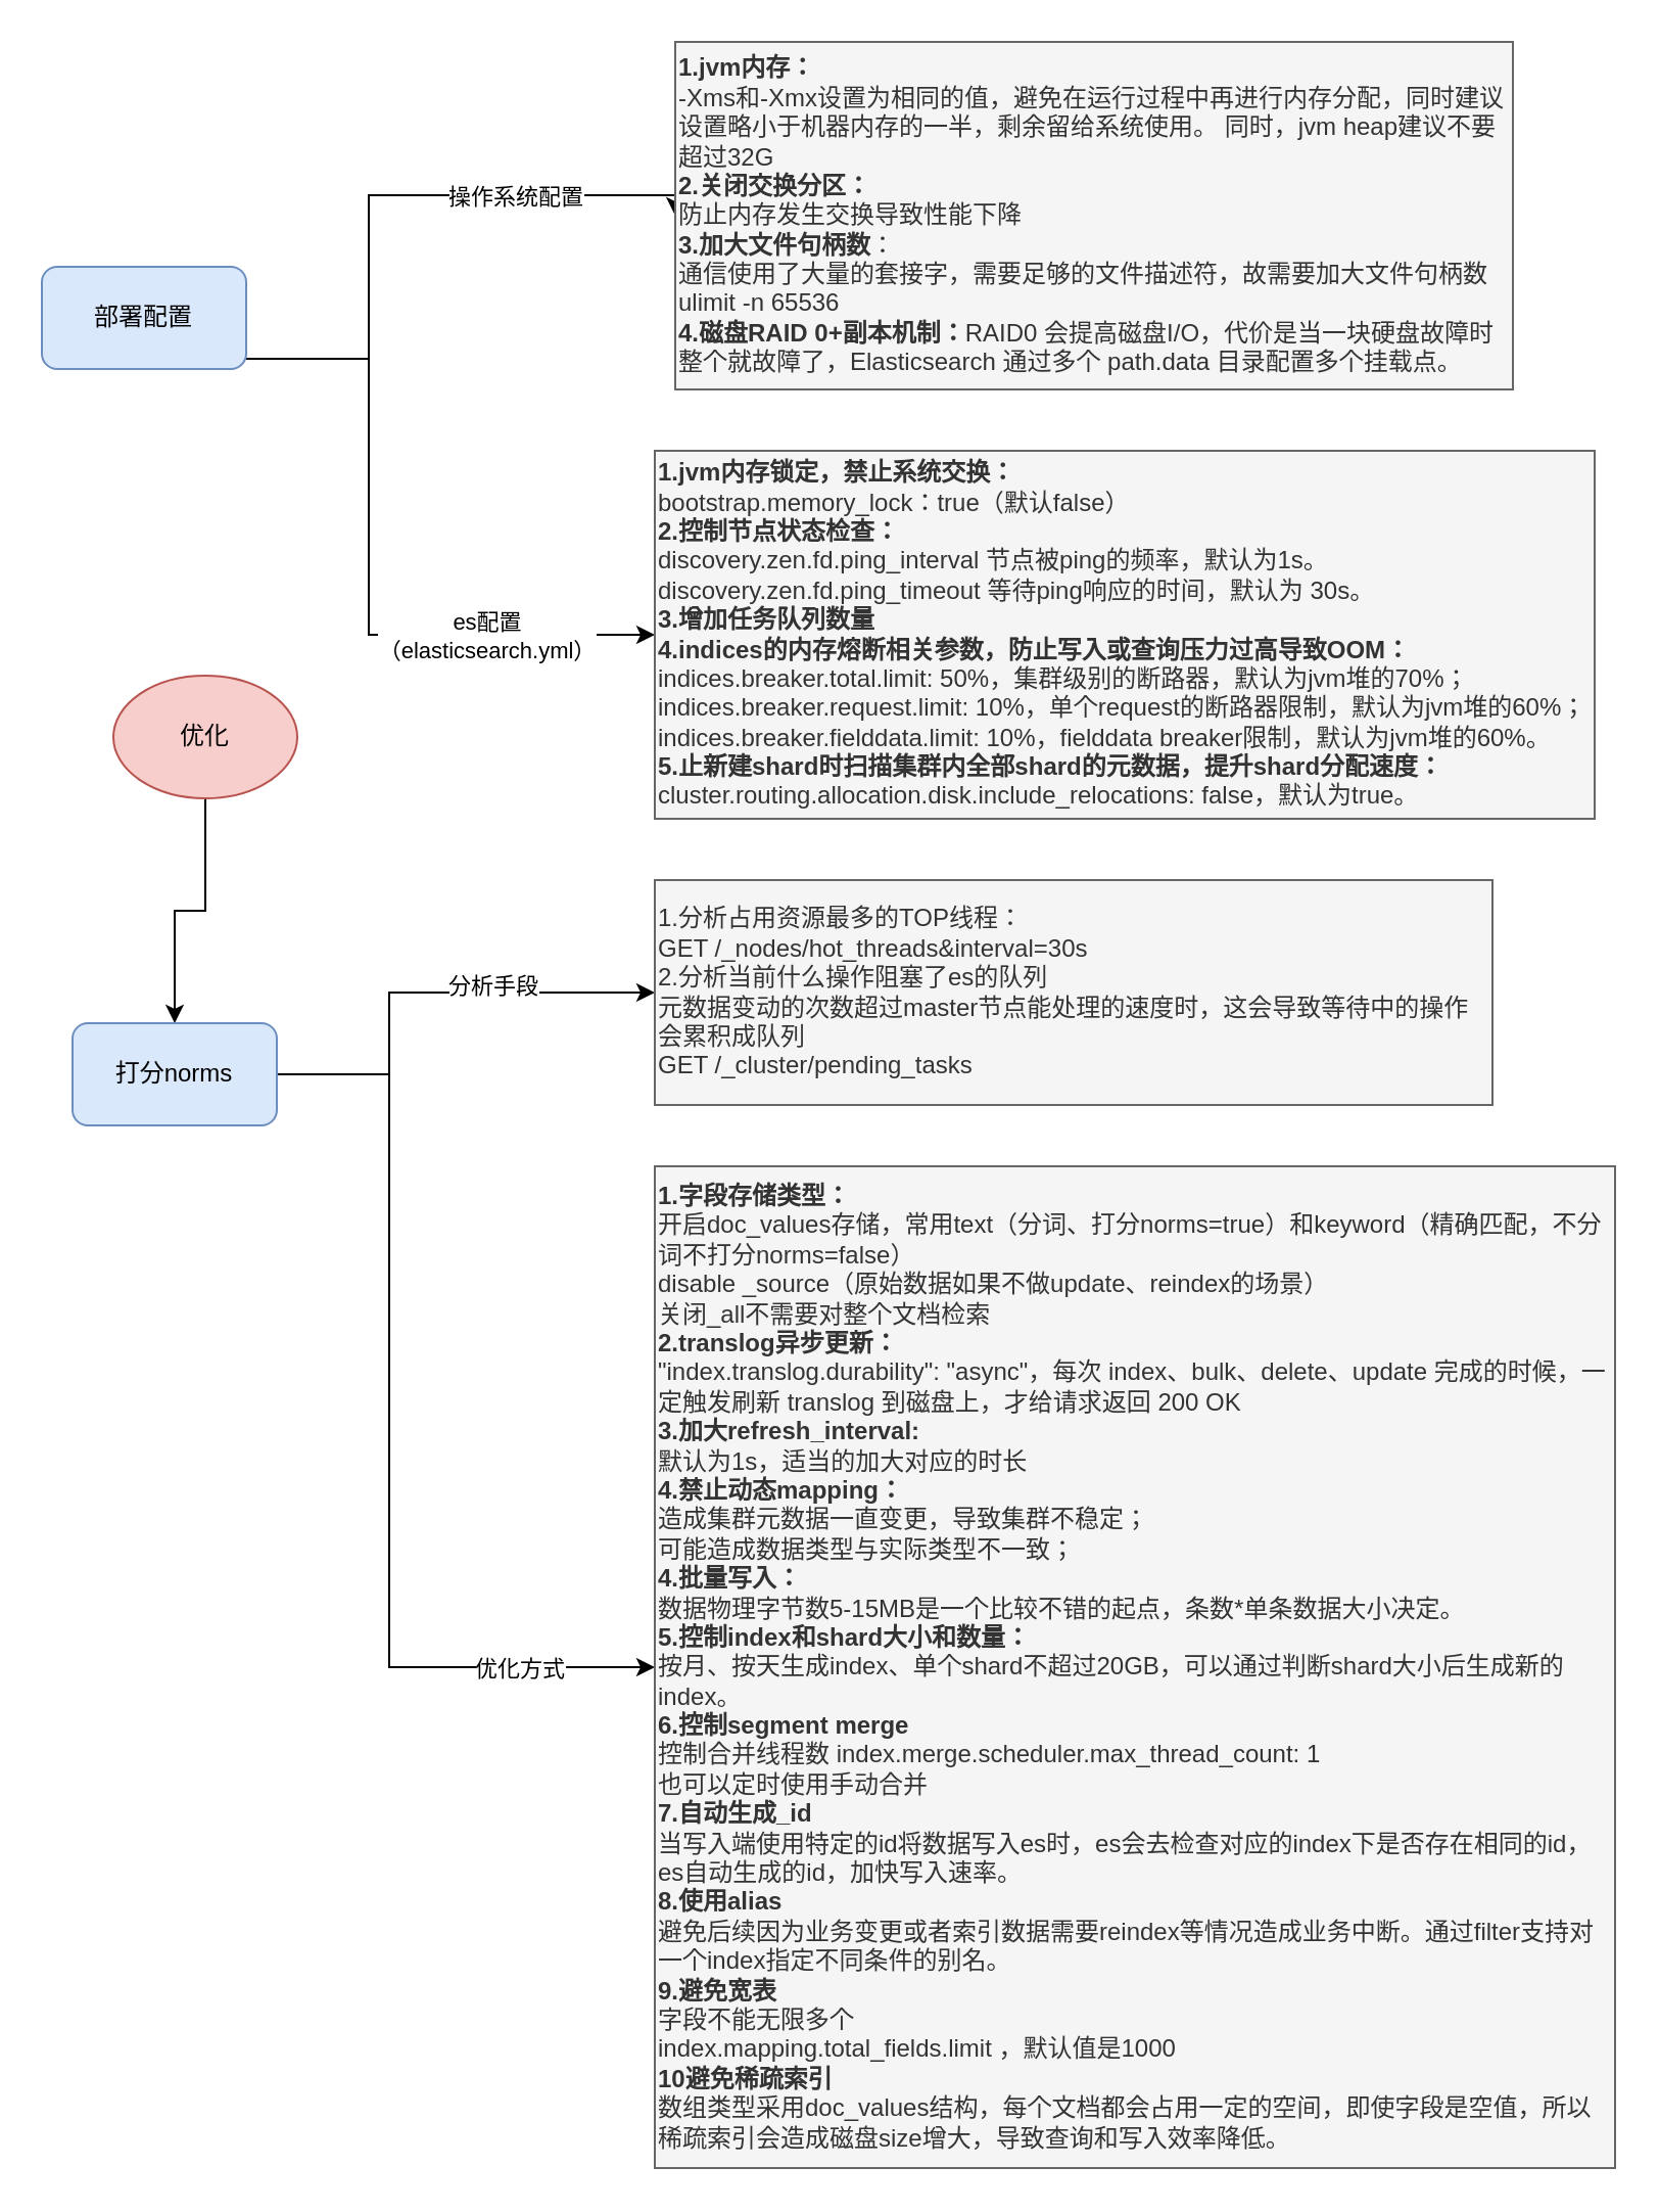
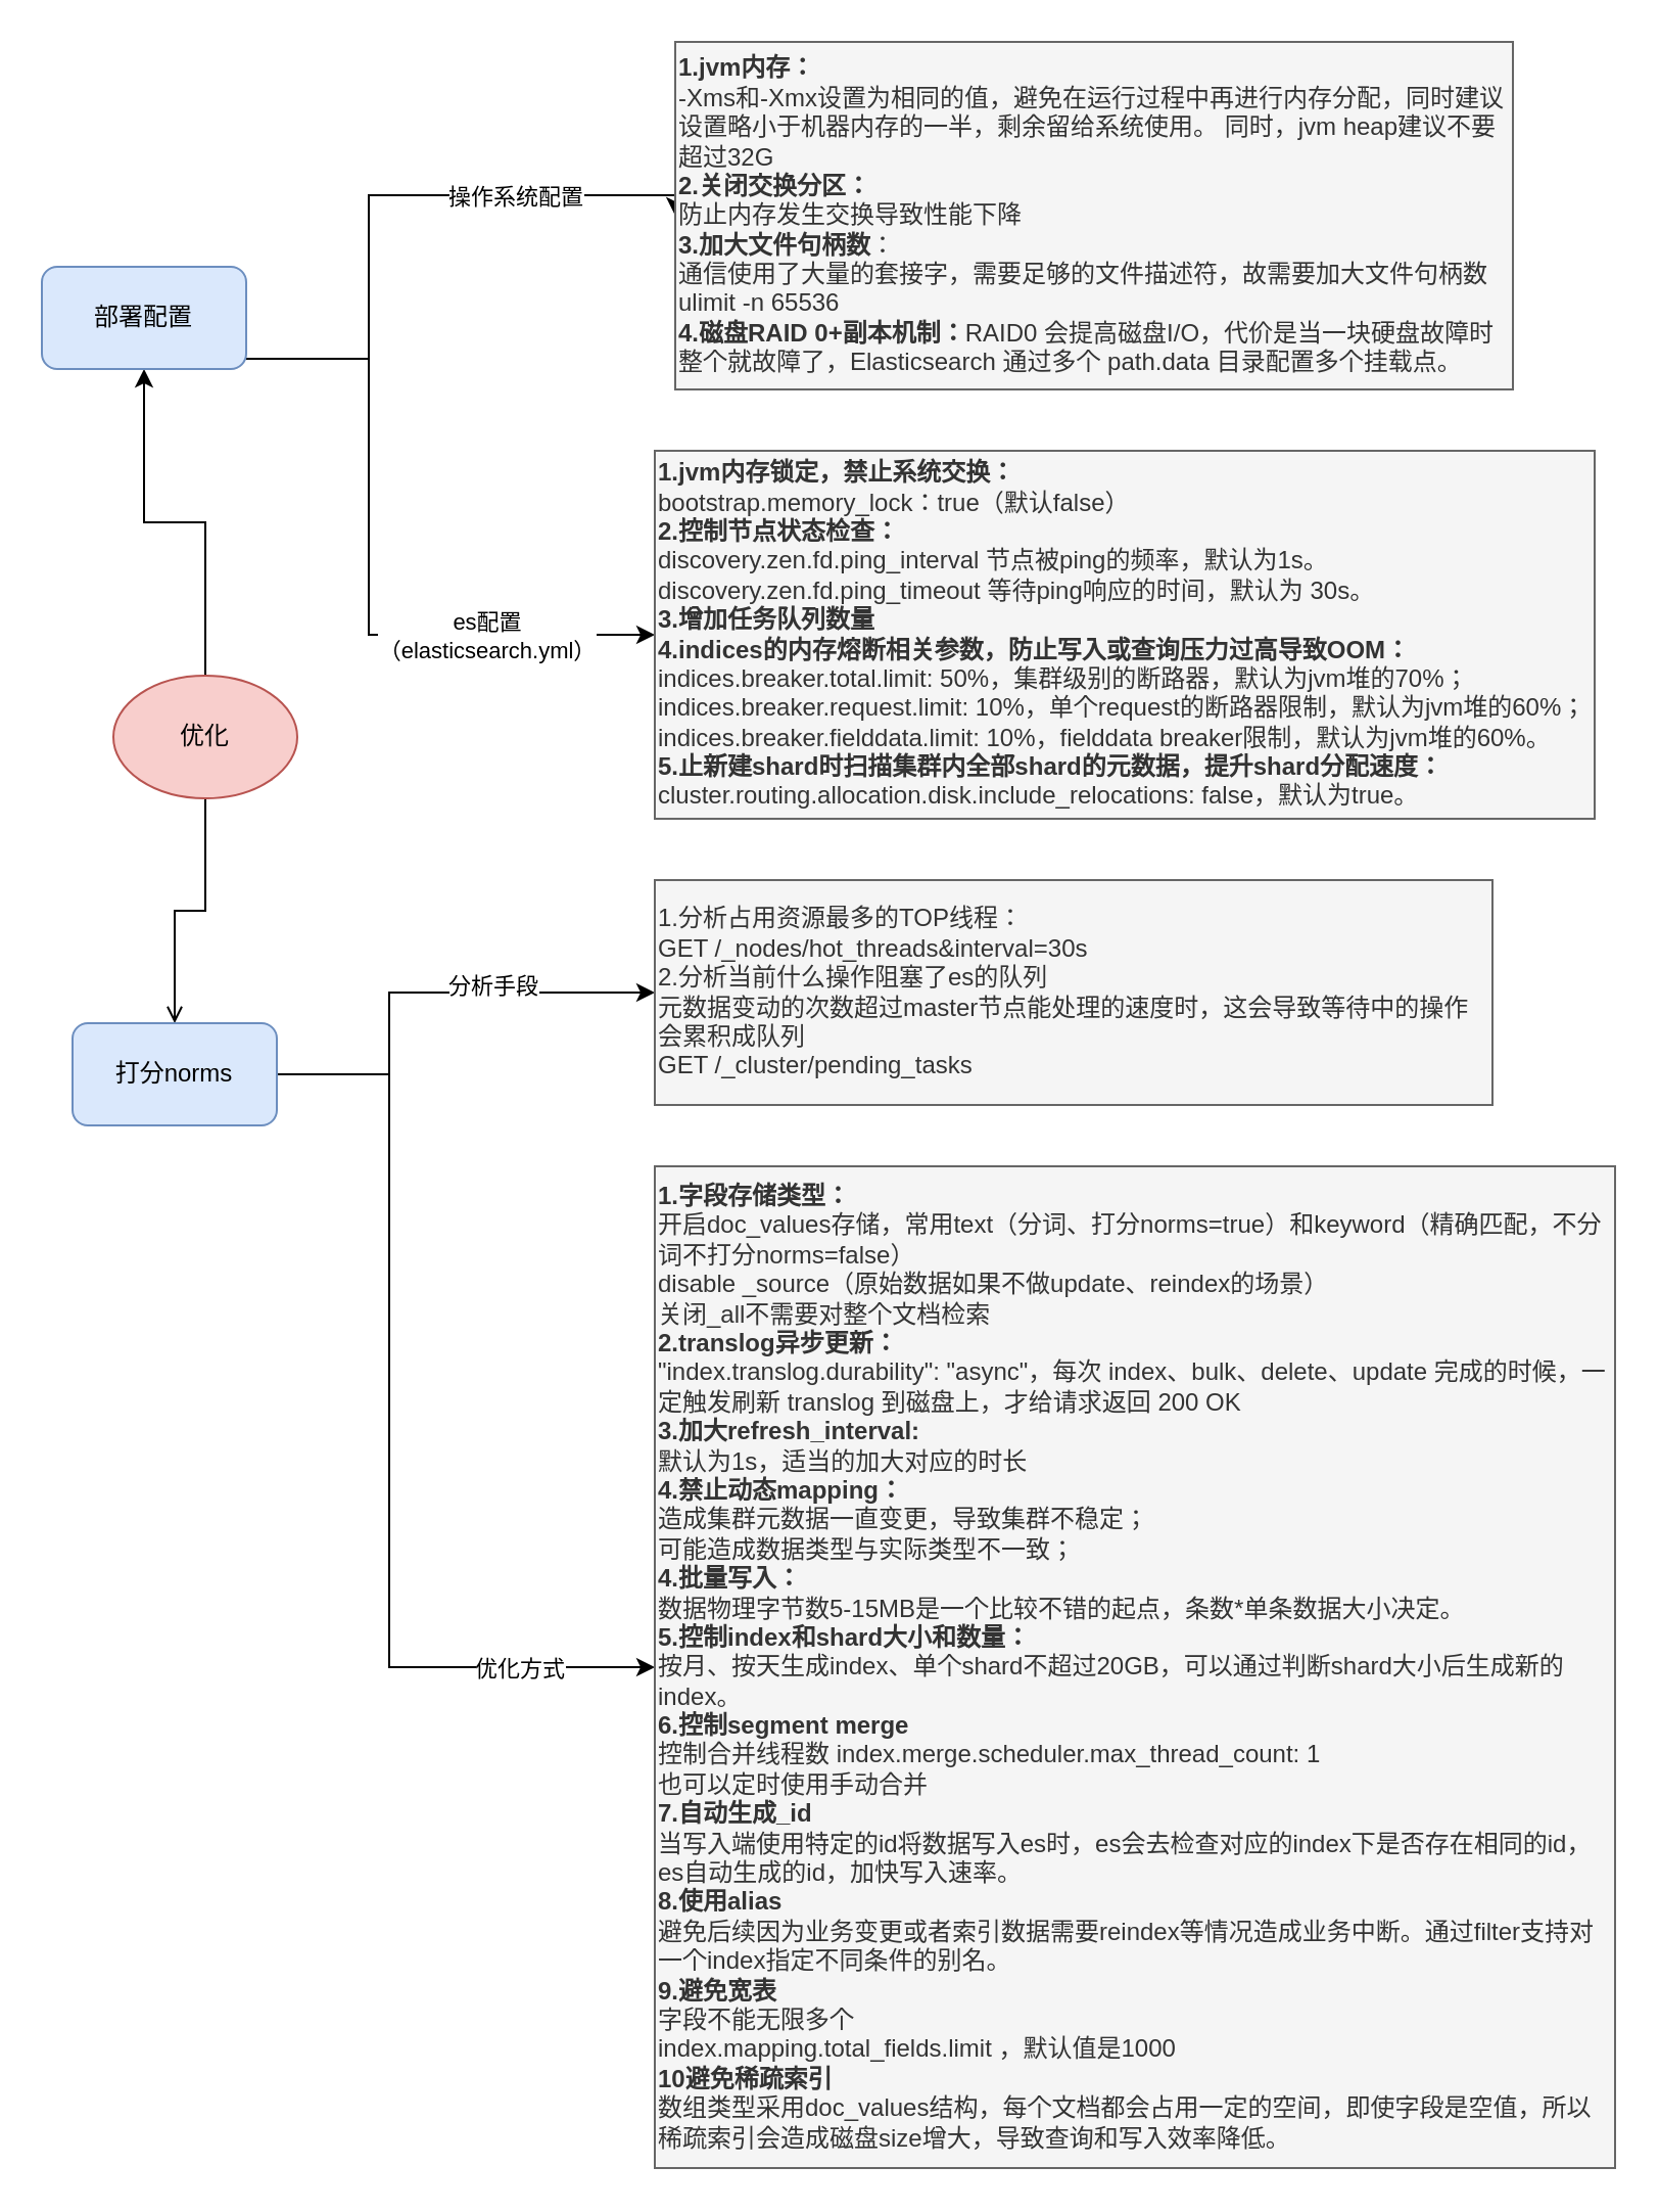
+ <mxCell id="2" style="edgeStyle=orthogonalEdgeStyle;rounded=0;orthogonalLoop=1;jettySize=auto;html=1;entryX=0.5;entryY=1;entryDx=0;entryDy=0;" edge="1" parent="1" source="4" target="9"><mxGeometry relative="1" as="geometry" /></mxCell>
- <mxCell id="3" style="edgeStyle=orthogonalEdgeStyle;rounded=0;orthogonalLoop=1;jettySize=auto;html=1;" edge="1" parent="1" source="4" target="14"><mxGeometry relative="1" as="geometry" /></mxCell>
+ <mxCell id="3" style="edgeStyle=orthogonalEdgeStyle;rounded=0;orthogonalLoop=1;jettySize=auto;html=1;endArrow=open;" edge="1" parent="1" source="4" target="14"><mxGeometry relative="1" as="geometry" /></mxCell>
